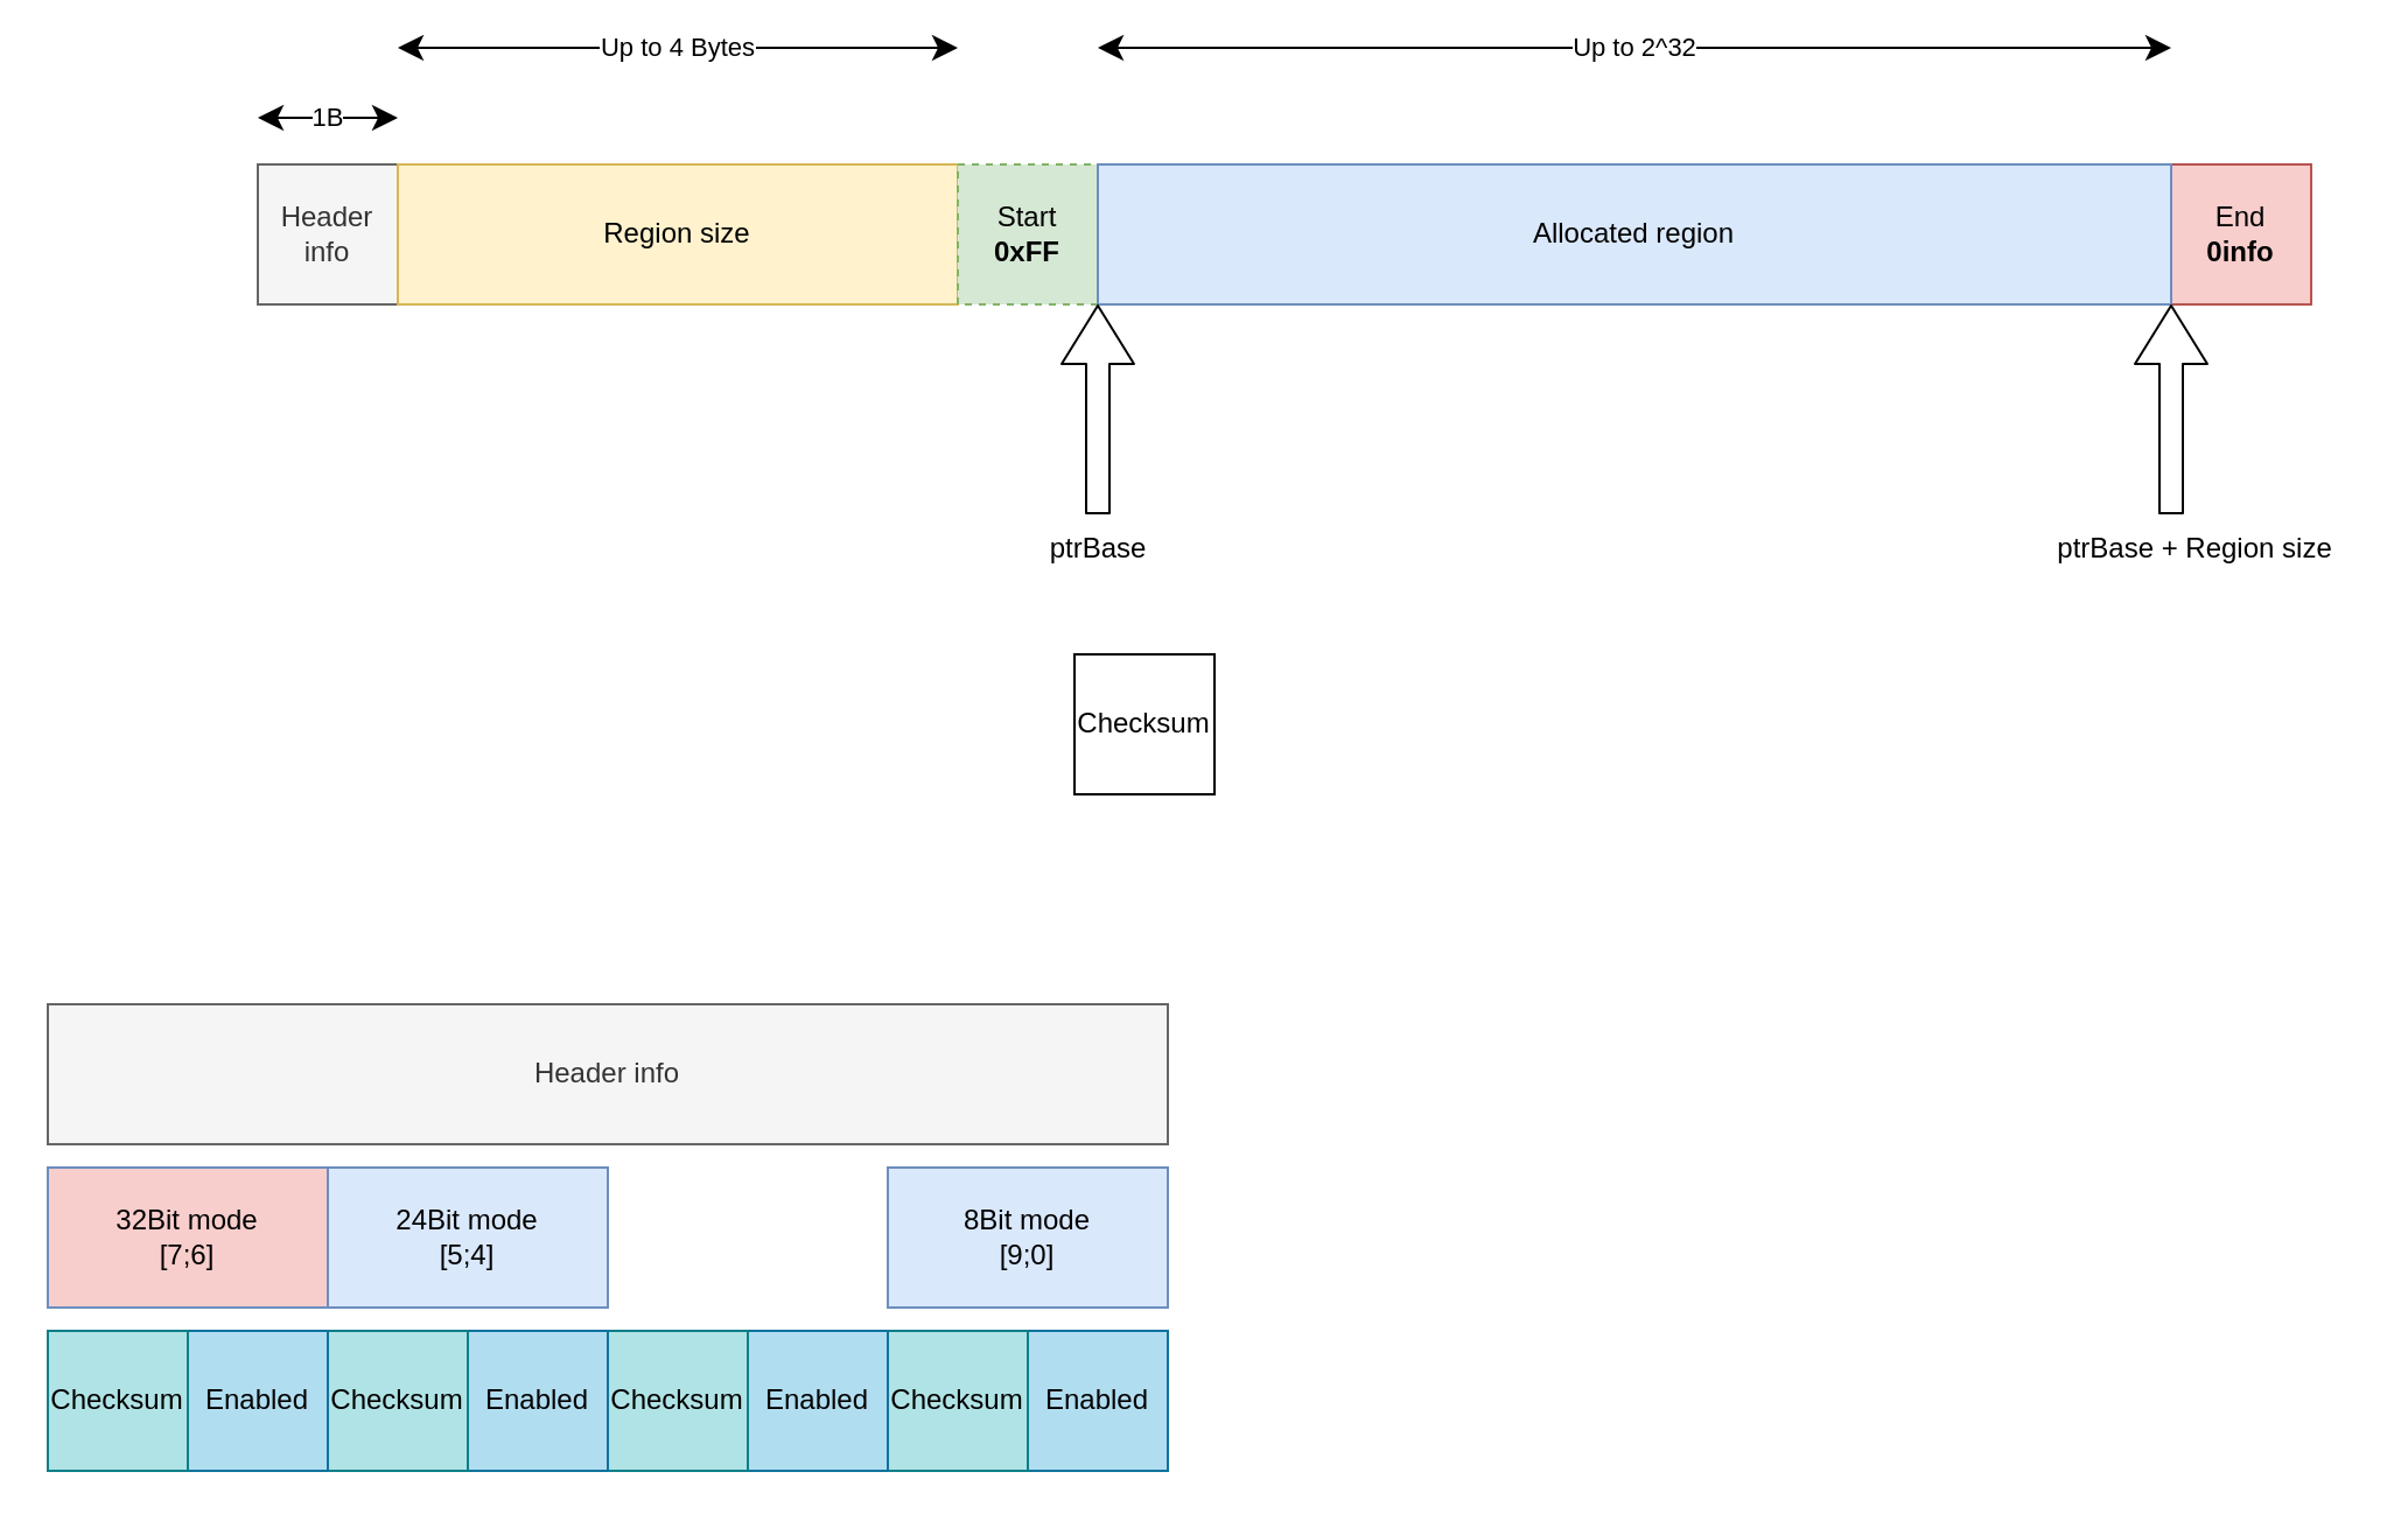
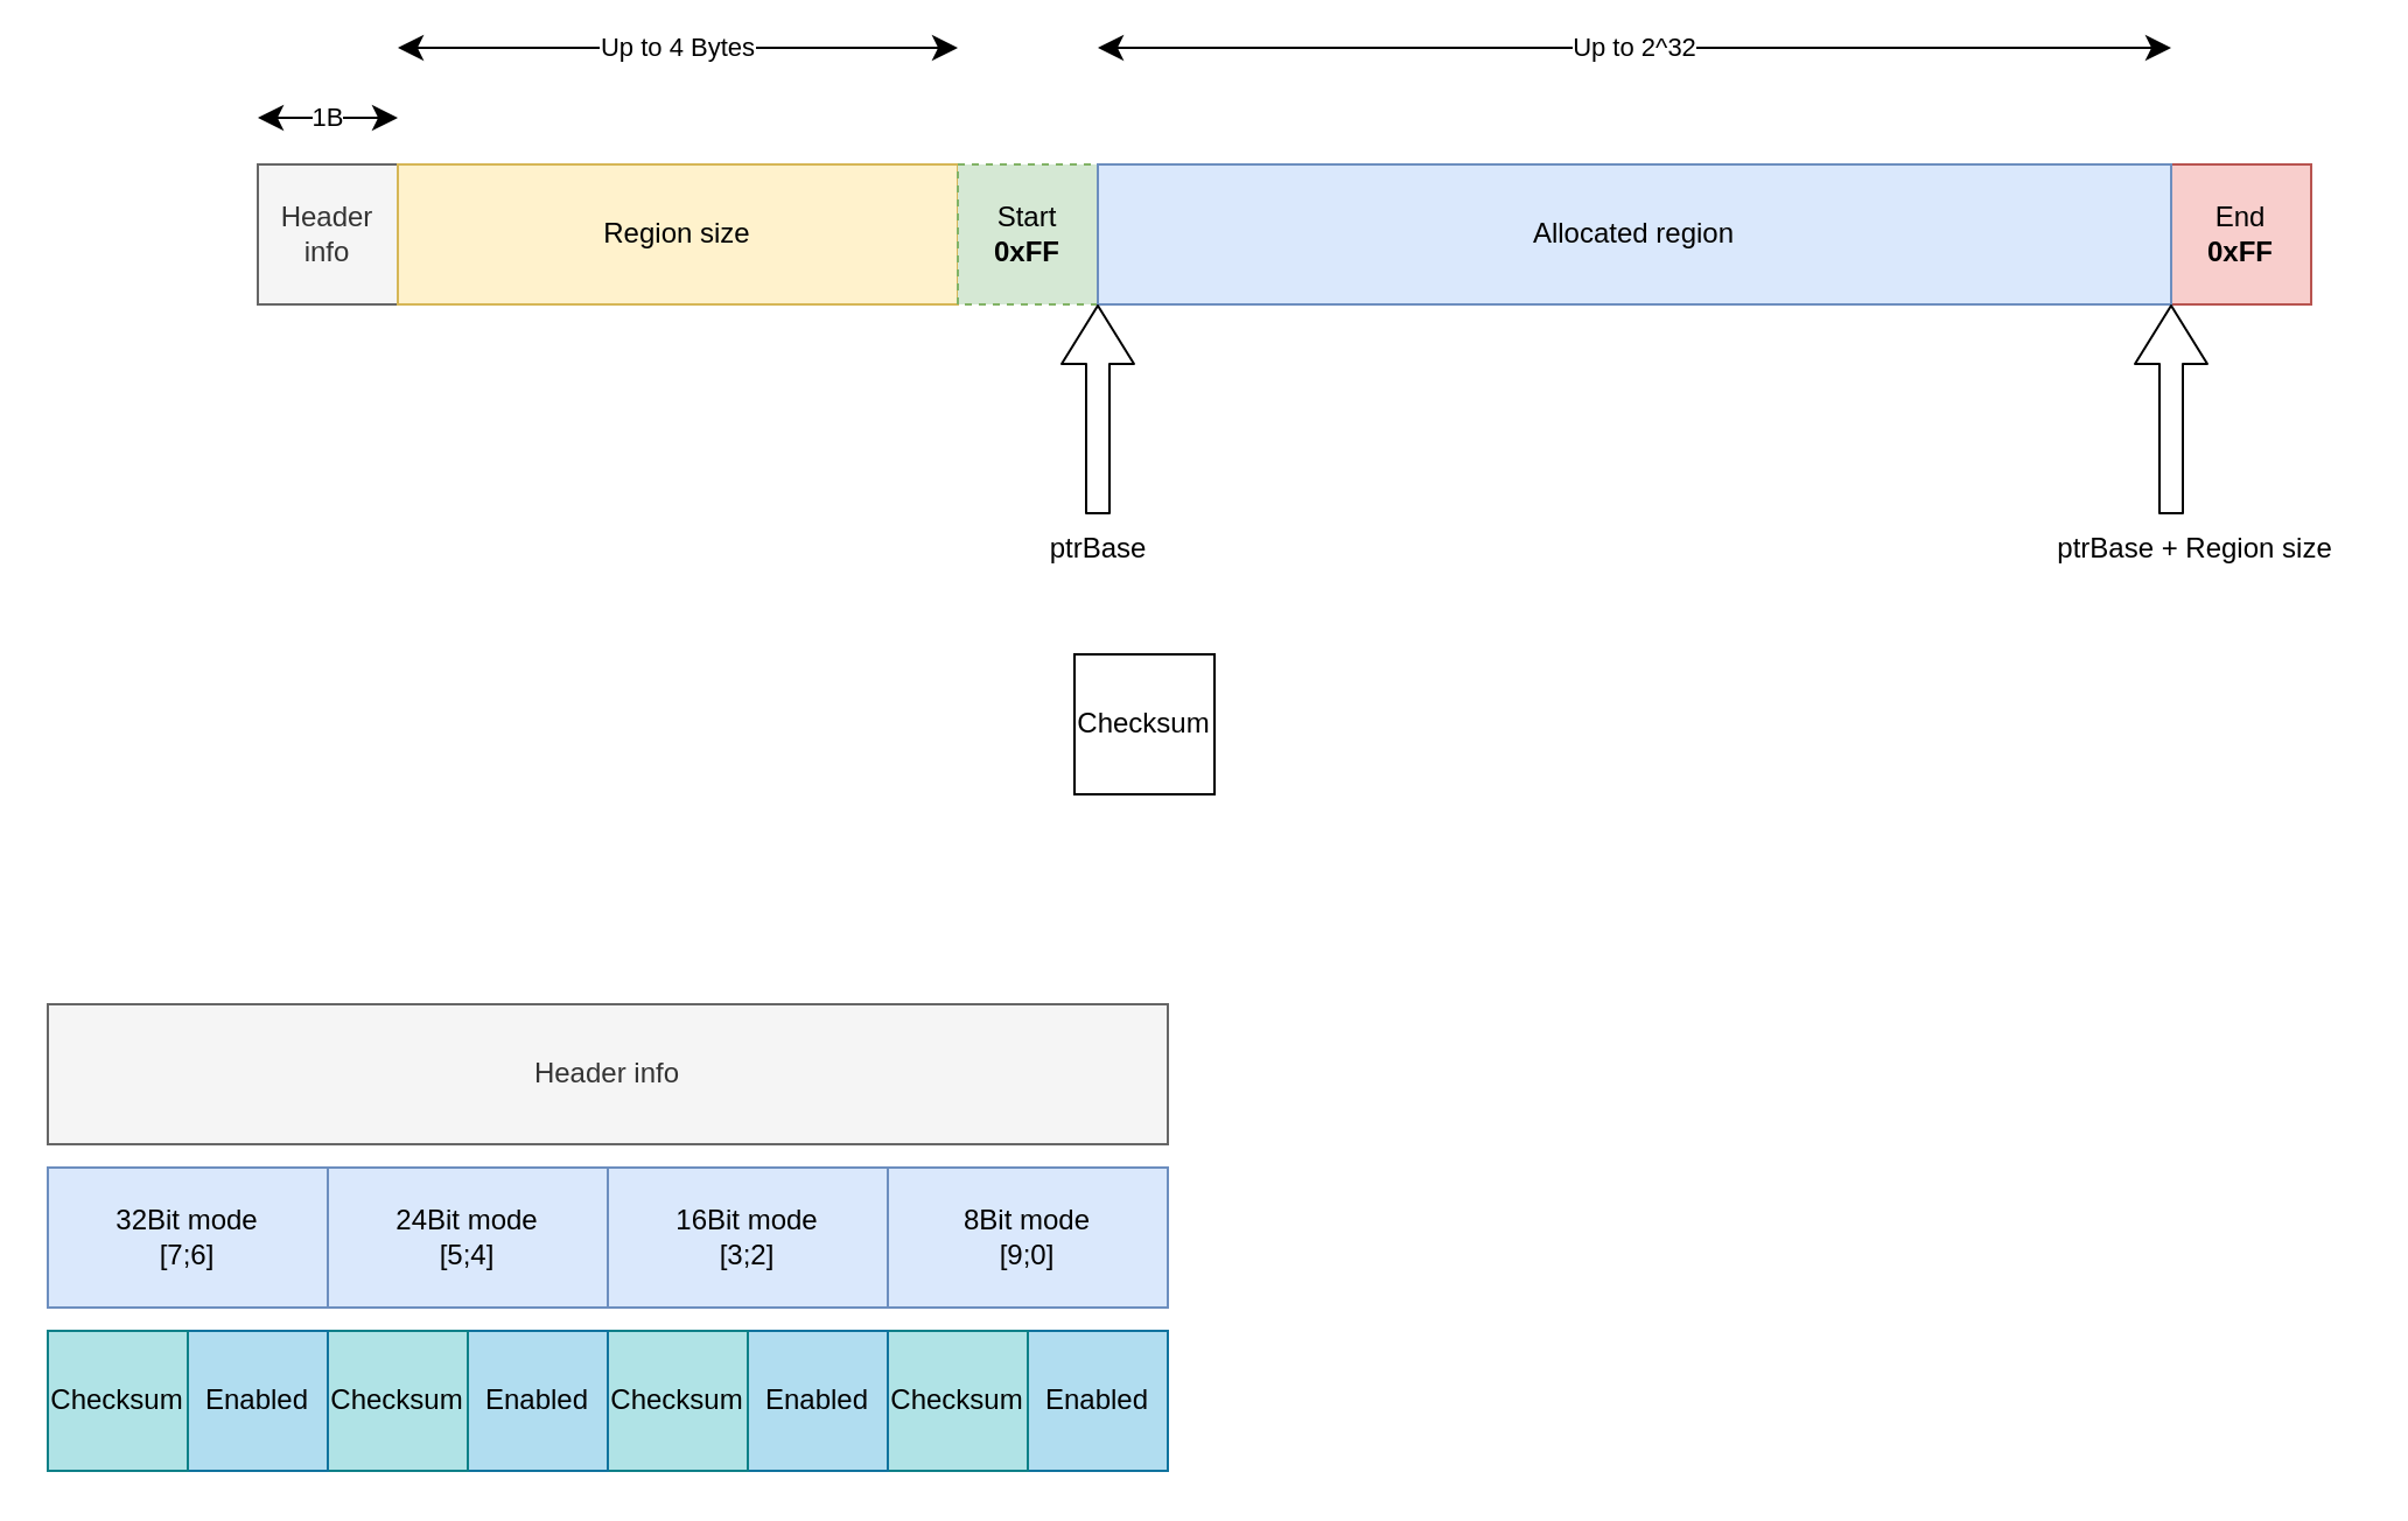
- <mxCell id="6" value="End&lt;br&gt;&lt;b&gt;0info&lt;/b&gt;" style="whiteSpace=wrap;html=1;fillColor=#f8cecc;strokeColor=#b85450;" vertex="1" parent="1"><mxGeometry x="930" y="70" width="60" height="60" as="geometry" /></mxCell>
+ <mxCell id="6" value="End&lt;br&gt;&lt;b&gt;0xFF&lt;/b&gt;" style="whiteSpace=wrap;html=1;fillColor=#f8cecc;strokeColor=#b85450;" vertex="1" parent="1"><mxGeometry x="930" y="70" width="60" height="60" as="geometry" /></mxCell>
- <mxCell id="19" value="32Bit mode&lt;br&gt;[7;6]" style="whiteSpace=wrap;html=1;fillColor=#f8cecc;strokeColor=#6c8ebf;" vertex="1" parent="1"><mxGeometry x="20" y="500" width="120" height="60" as="geometry" /></mxCell>
+ <mxCell id="19" value="32Bit mode&lt;br&gt;[7;6]" style="whiteSpace=wrap;html=1;fillColor=#dae8fc;strokeColor=#6c8ebf;" vertex="1" parent="1"><mxGeometry x="20" y="500" width="120" height="60" as="geometry" /></mxCell>
+ <mxCell id="17" value="16Bit mode&lt;br&gt;[3;2]" style="whiteSpace=wrap;html=1;fillColor=#dae8fc;strokeColor=#6c8ebf;" vertex="1" parent="1"><mxGeometry x="260" y="500" width="120" height="60" as="geometry" /></mxCell>
